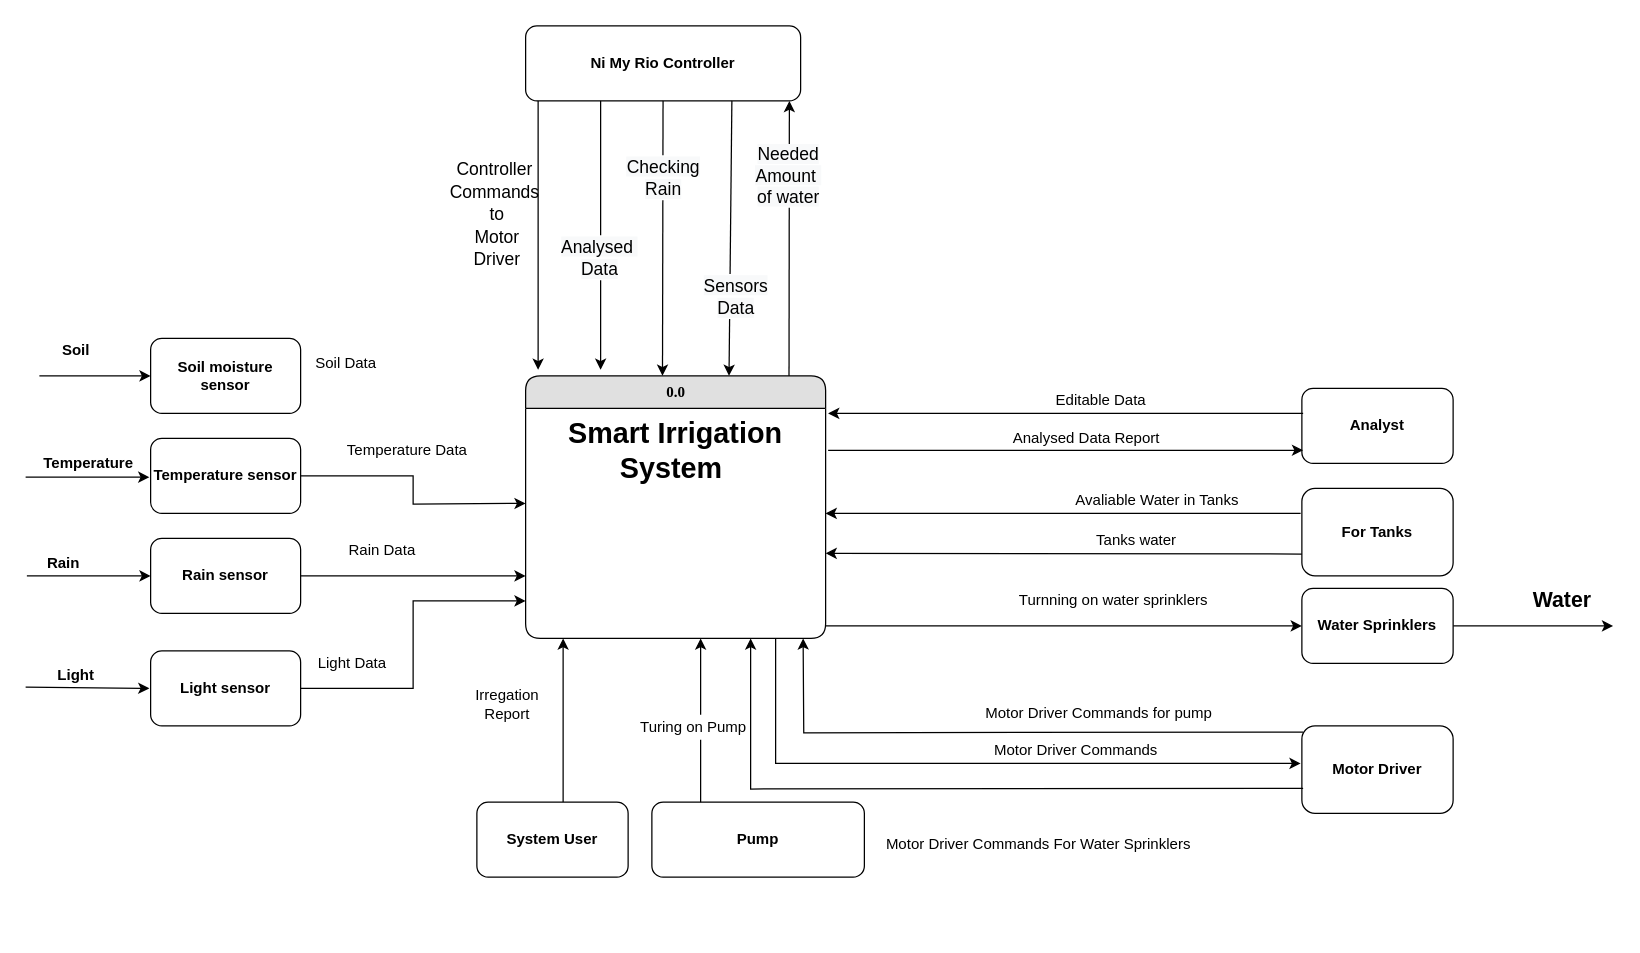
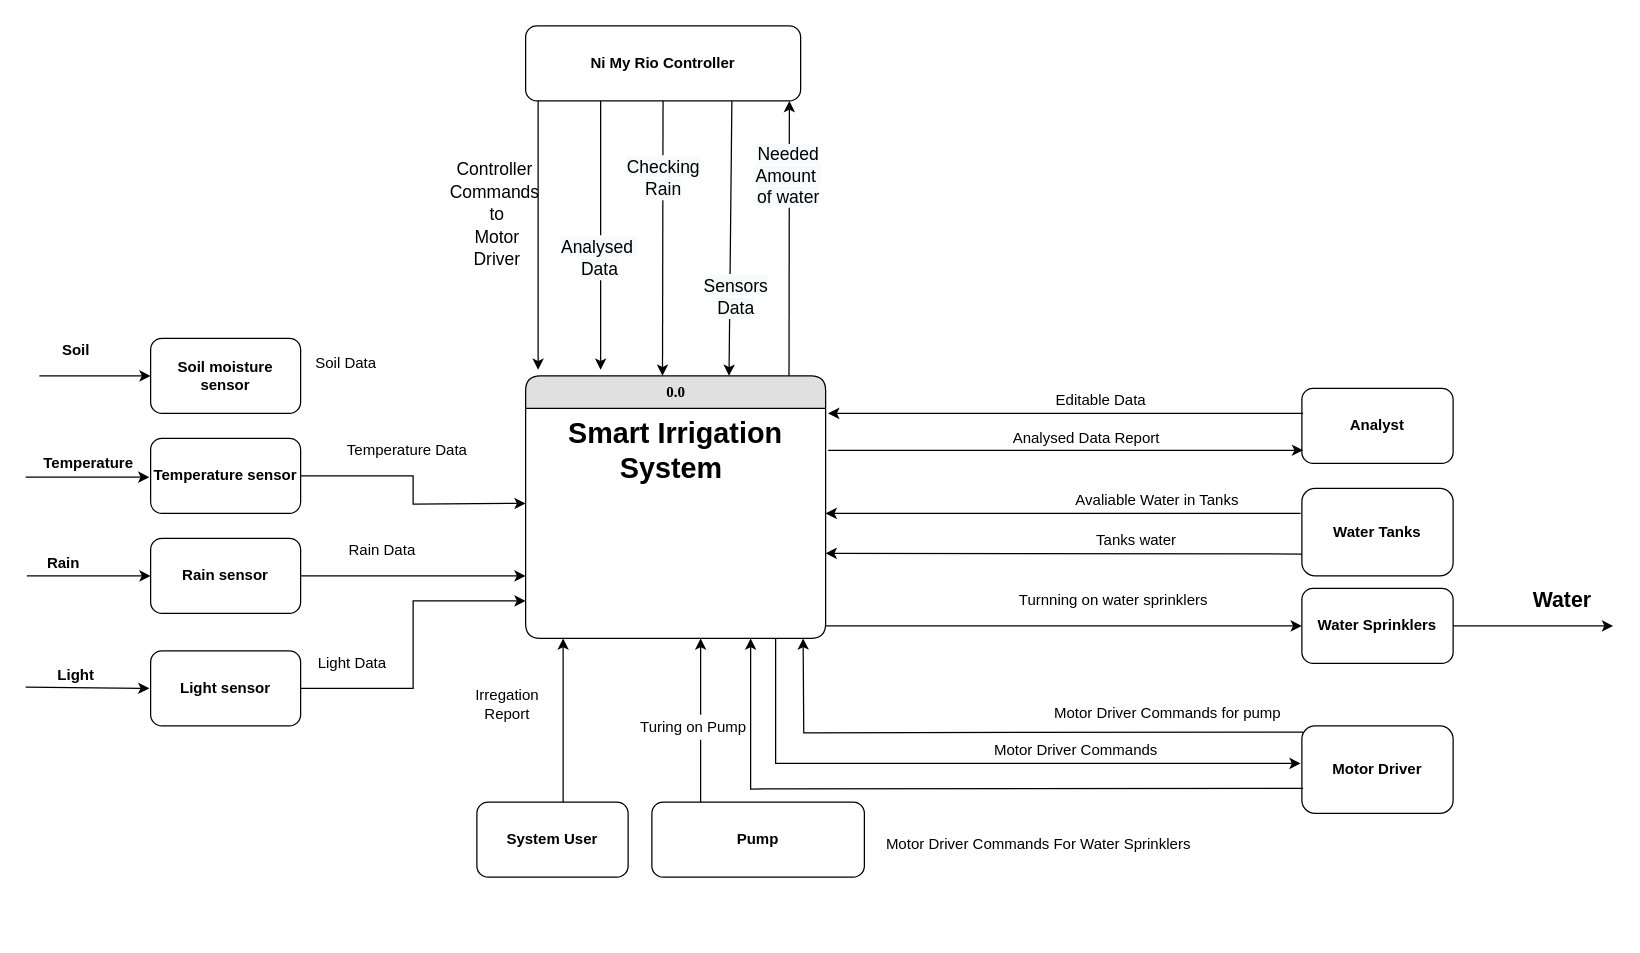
- <mxCell id="31" value="For Tanks" style="rounded=1;whiteSpace=wrap;html=1;fontStyle=1" parent="1" vertex="1"><mxGeometry x="1041" y="390" width="121" height="70" as="geometry" /></mxCell>
+ <mxCell id="31" value="Water Tanks" style="rounded=1;whiteSpace=wrap;html=1;fontStyle=1" parent="1" vertex="1"><mxGeometry x="1041" y="390" width="121" height="70" as="geometry" /></mxCell>
- <mxCell id="48" value="Motor Driver Commands for pump&amp;nbsp;" style="text;html=1;align=center;verticalAlign=middle;resizable=0;points=[];autosize=1;strokeColor=none;fillColor=none;fontSize=12;" parent="1" vertex="1"><mxGeometry x="780" y="560" width="200" height="20" as="geometry" /></mxCell>
+ <mxCell id="48" value="Motor Driver Commands for pump&amp;nbsp;" style="text;html=1;align=center;verticalAlign=middle;resizable=0;points=[];autosize=1;strokeColor=none;fillColor=none;fontSize=12;" parent="1" vertex="1"><mxGeometry x="835" y="560" width="200" height="20" as="geometry" /></mxCell>
